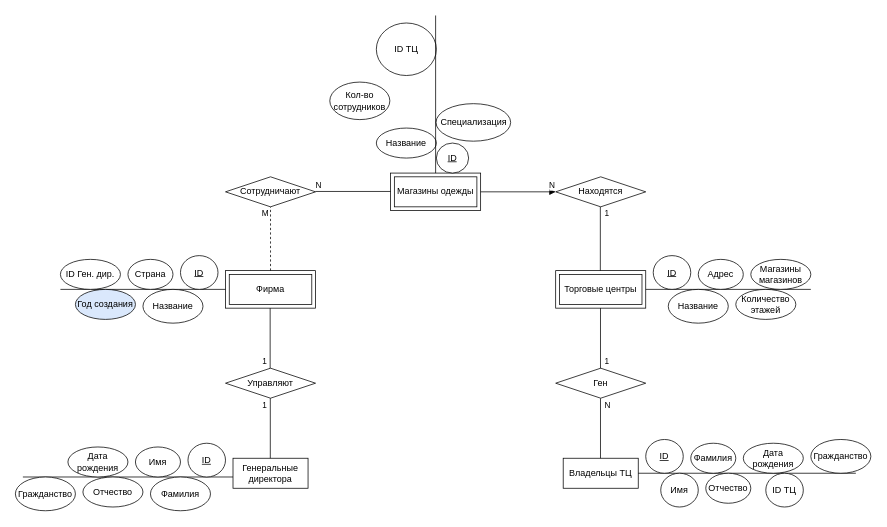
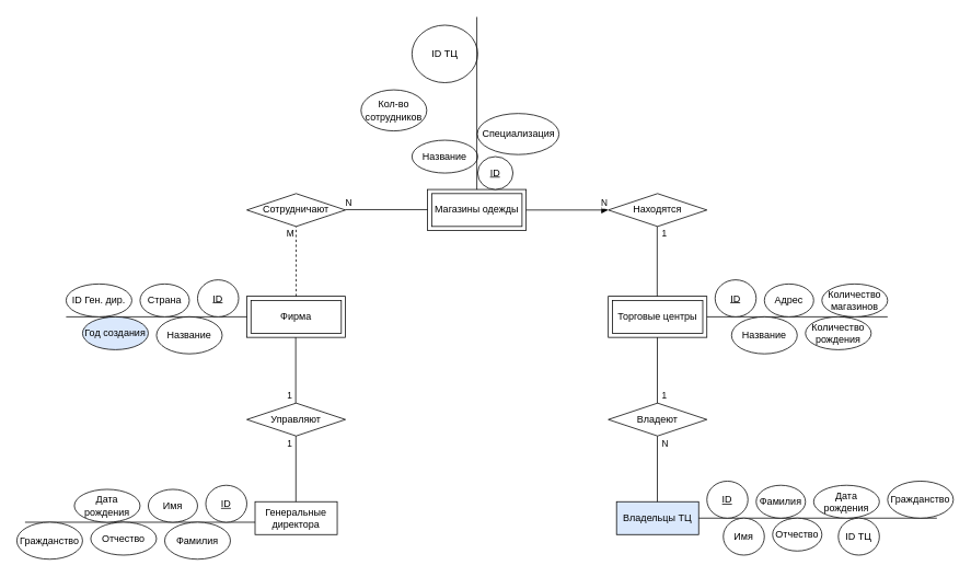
- <mxCell id="39" value="Магазины магазинов" style="ellipse;whiteSpace=wrap;html=1;align=center;" vertex="1" parent="1"><mxGeometry x="1000" y="345" width="80" height="40" as="geometry" /></mxCell>
+ <mxCell id="39" value="Количество магазинов" style="ellipse;whiteSpace=wrap;html=1;align=center;" vertex="1" parent="1"><mxGeometry x="1000" y="345" width="80" height="40" as="geometry" /></mxCell>
- <mxCell id="37" value="Количество&lt;br&gt;этажей" style="ellipse;whiteSpace=wrap;html=1;align=center;" vertex="1" parent="1"><mxGeometry x="980" y="385" width="80" height="40" as="geometry" /></mxCell>
+ <mxCell id="37" value="Количество&lt;br&gt;рождения" style="ellipse;whiteSpace=wrap;html=1;align=center;" vertex="1" parent="1"><mxGeometry x="980" y="385" width="80" height="40" as="geometry" /></mxCell>
- <mxCell id="22" value="Ген" style="shape=rhombus;perimeter=rhombusPerimeter;whiteSpace=wrap;html=1;align=center;" vertex="1" parent="1"><mxGeometry x="740" y="490" width="120" height="40" as="geometry" /></mxCell>
+ <mxCell id="22" value="Владеют" style="shape=rhombus;perimeter=rhombusPerimeter;whiteSpace=wrap;html=1;align=center;" vertex="1" parent="1"><mxGeometry x="740" y="490" width="120" height="40" as="geometry" /></mxCell>
- <mxCell id="8" value="Владельцы ТЦ" style="whiteSpace=wrap;html=1;align=center;" vertex="1" parent="1"><mxGeometry x="750" y="610" width="100" height="40" as="geometry" /></mxCell>
+ <mxCell id="8" value="Владельцы ТЦ" style="whiteSpace=wrap;html=1;align=center;fillColor=#dae8fc;" vertex="1" parent="1"><mxGeometry x="750" y="610" width="100" height="40" as="geometry" /></mxCell>
